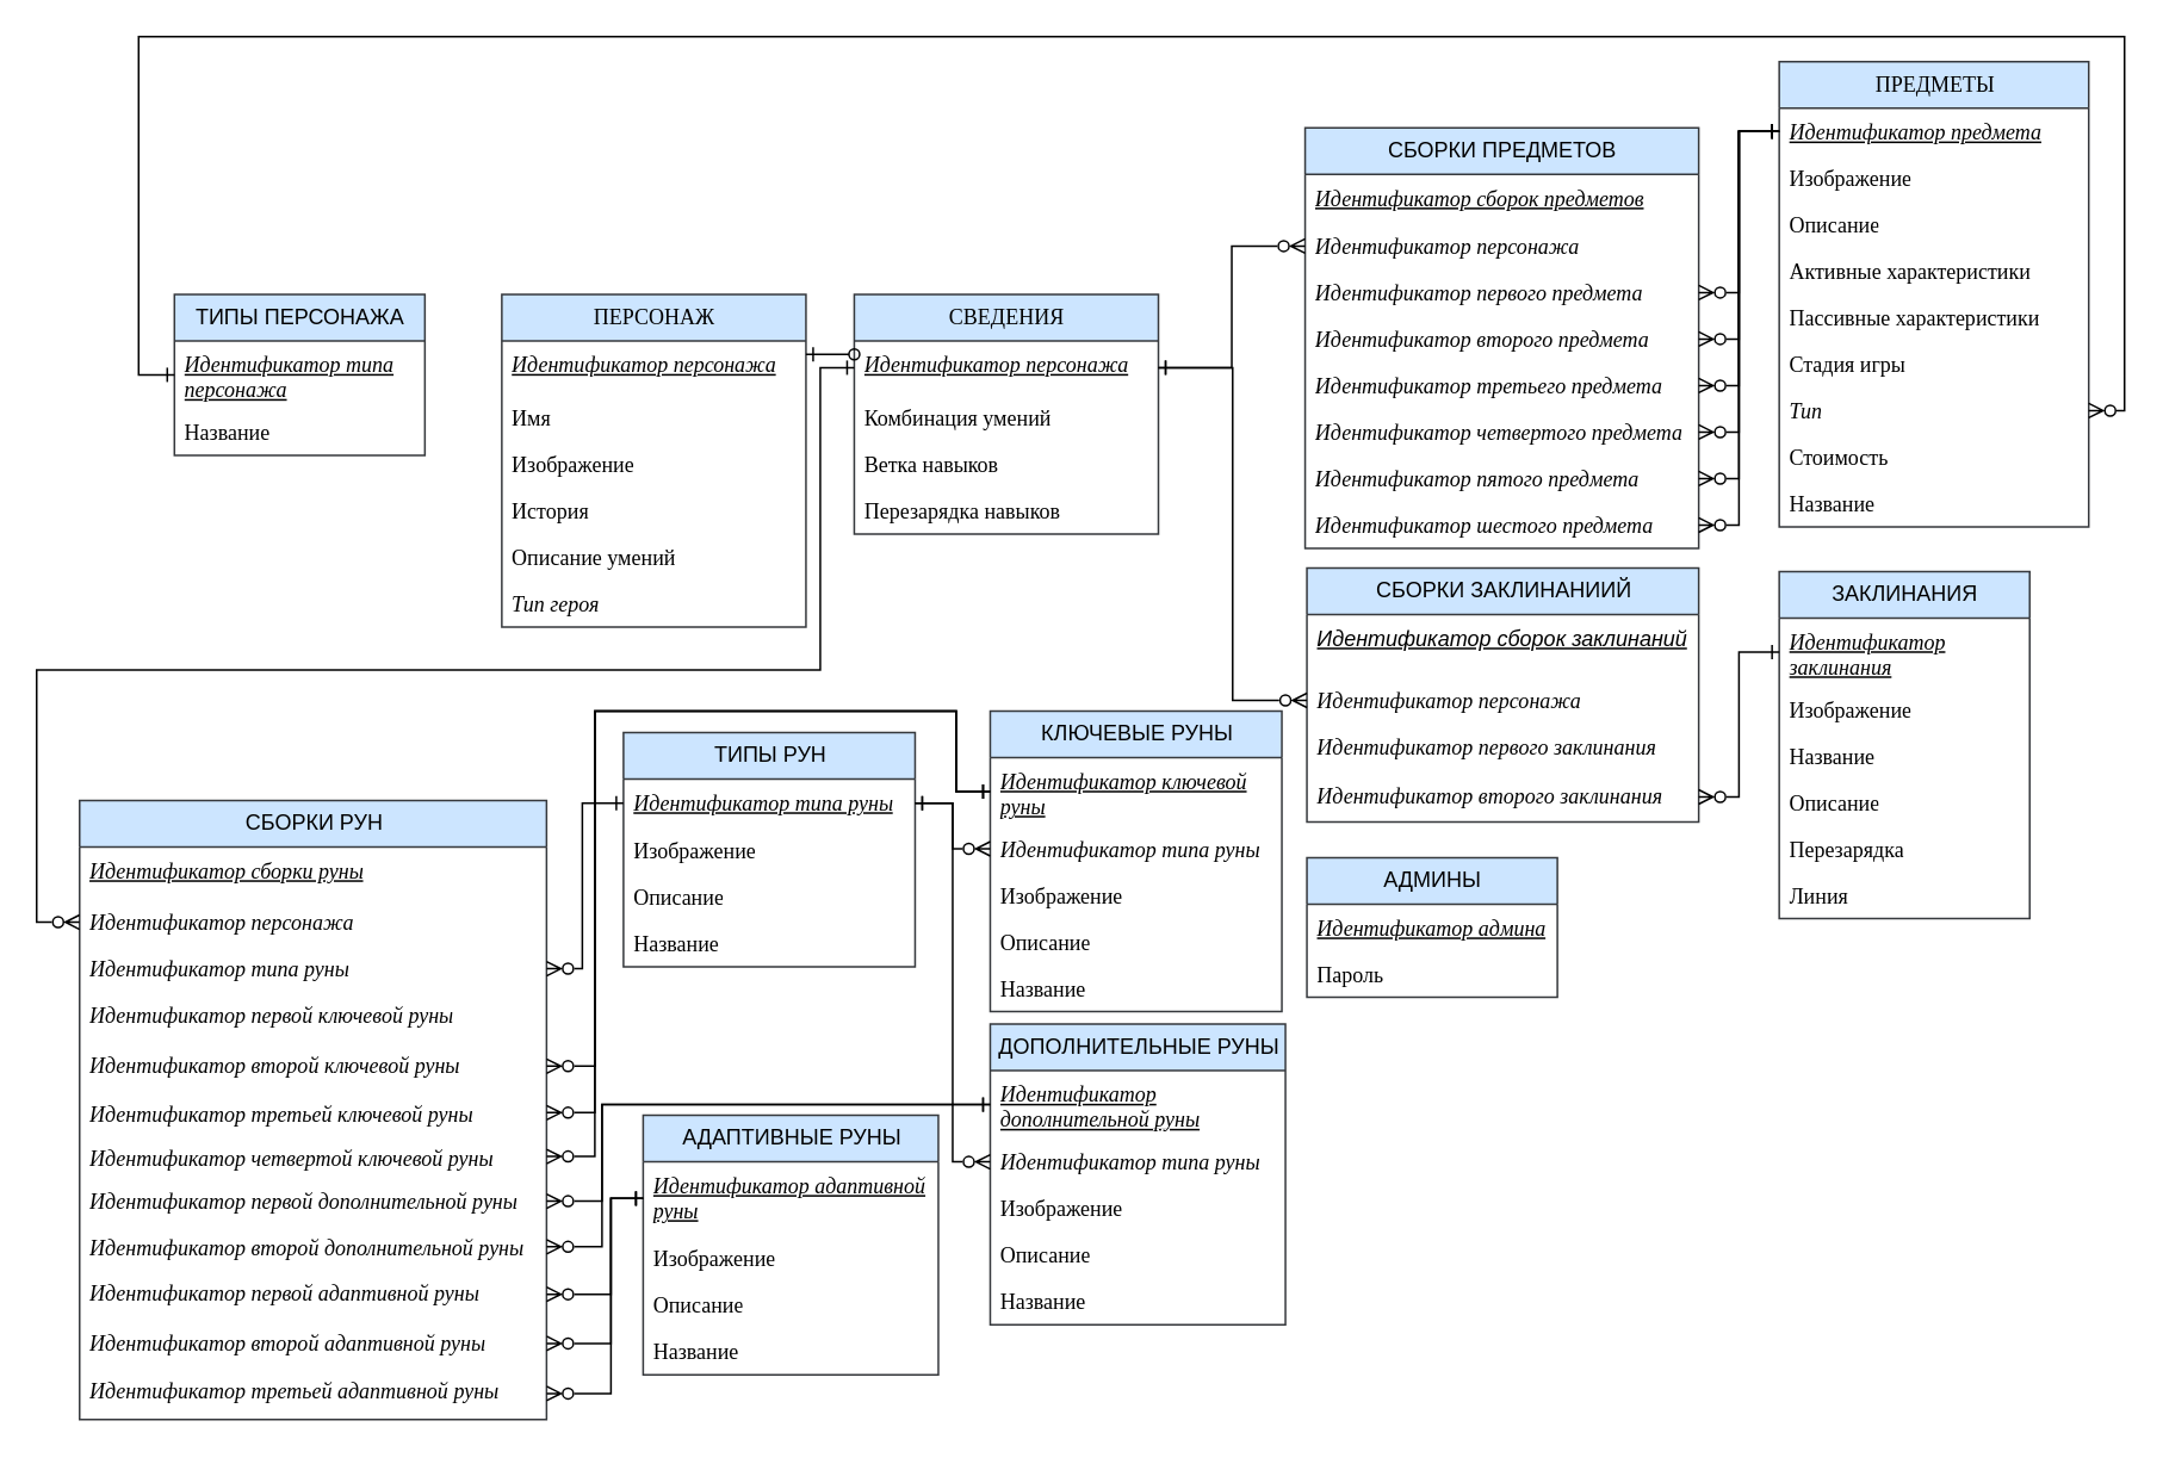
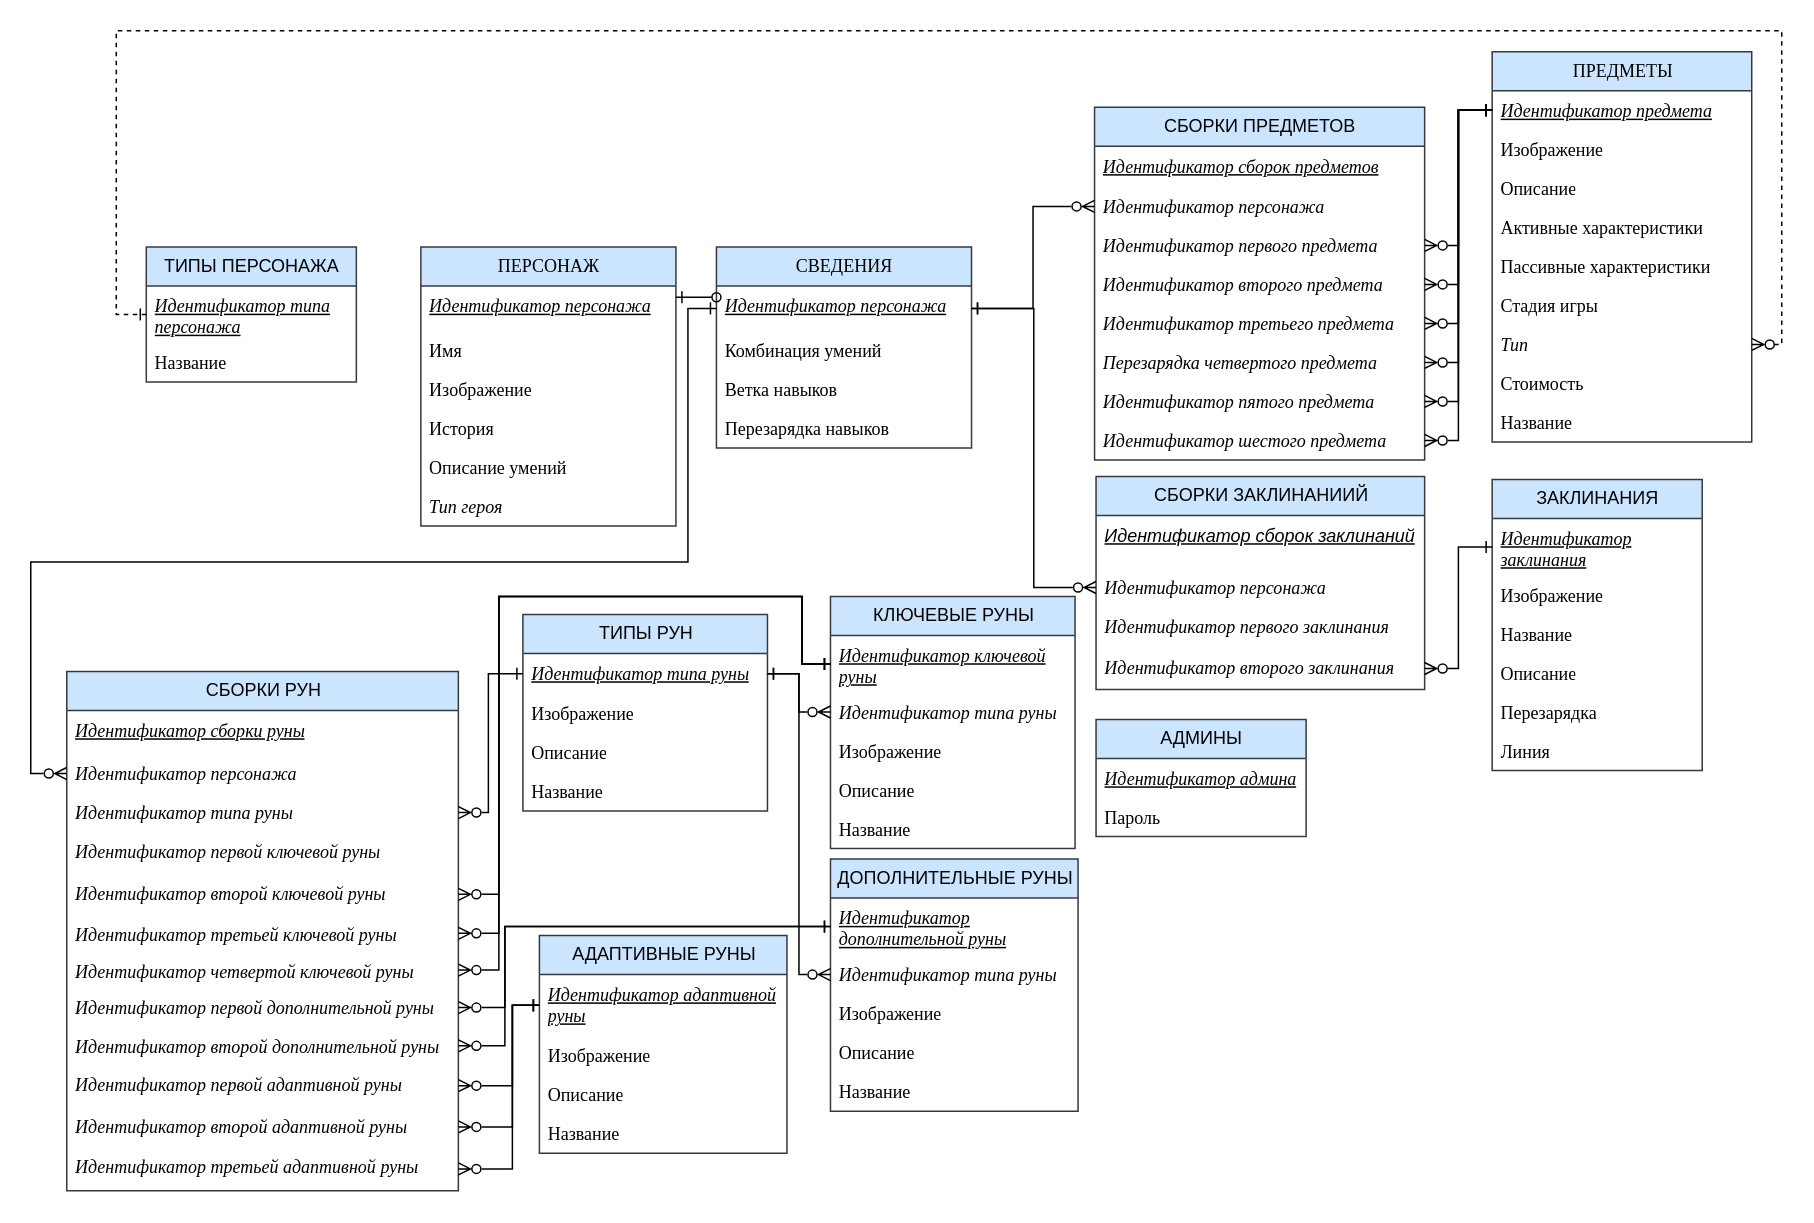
- <mxCell id="96" style="edgeStyle=orthogonalEdgeStyle;rounded=0;orthogonalLoop=1;jettySize=auto;html=1;exitX=0;exitY=0.5;exitDx=0;exitDy=0;entryX=1;entryY=0.5;entryDx=0;entryDy=0;endArrow=ERzeroToMany;endFill=0;startArrow=ERone;startFill=0;" edge="1" parent="1" source="55" target="21"><mxGeometry relative="1" as="geometry"><Array as="points"><mxPoint x="77" y="209" /><mxPoint x="77" y="20" /><mxPoint x="1187" y="20" /><mxPoint x="1187" y="229" /></Array></mxGeometry></mxCell>
+ <mxCell id="96" style="edgeStyle=orthogonalEdgeStyle;rounded=0;orthogonalLoop=1;jettySize=auto;html=1;exitX=0;exitY=0.5;exitDx=0;exitDy=0;entryX=1;entryY=0.5;entryDx=0;entryDy=0;endArrow=ERzeroToMany;endFill=0;startArrow=ERone;startFill=0;dashed=1;" edge="1" parent="1" source="55" target="21"><mxGeometry relative="1" as="geometry"><Array as="points"><mxPoint x="77" y="209" /><mxPoint x="77" y="20" /><mxPoint x="1187" y="20" /><mxPoint x="1187" y="229" /></Array></mxGeometry></mxCell>
- <mxCell id="75" value="&lt;i&gt;&lt;font face=&quot;Times New Roman&quot;&gt;Идентификатор четвертого предмета&lt;/font&gt;&lt;/i&gt;" style="text;strokeColor=none;fillColor=none;align=left;verticalAlign=top;spacingLeft=4;spacingRight=4;overflow=hidden;rotatable=0;points=[[0,0.5],[1,0.5]];portConstraint=eastwest;whiteSpace=wrap;html=1;" parent="69" vertex="1"><mxGeometry y="157" width="220" height="26" as="geometry" /></mxCell>
+ <mxCell id="75" value="&lt;i&gt;&lt;font face=&quot;Times New Roman&quot;&gt;Перезарядка четвертого предмета&lt;/font&gt;&lt;/i&gt;" style="text;strokeColor=none;fillColor=none;align=left;verticalAlign=top;spacingLeft=4;spacingRight=4;overflow=hidden;rotatable=0;points=[[0,0.5],[1,0.5]];portConstraint=eastwest;whiteSpace=wrap;html=1;" parent="69" vertex="1"><mxGeometry y="157" width="220" height="26" as="geometry" /></mxCell>
